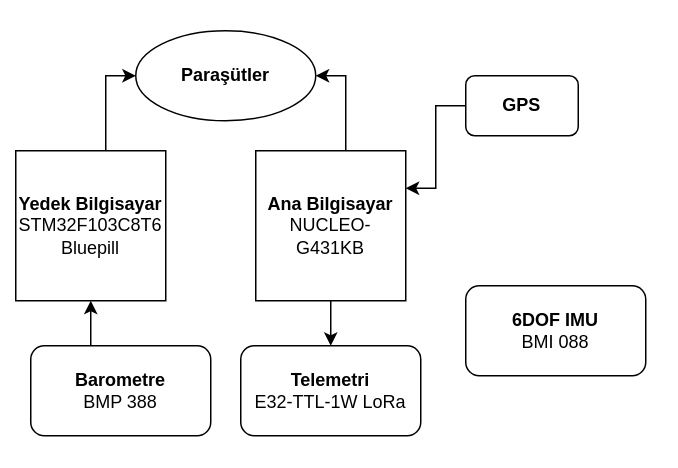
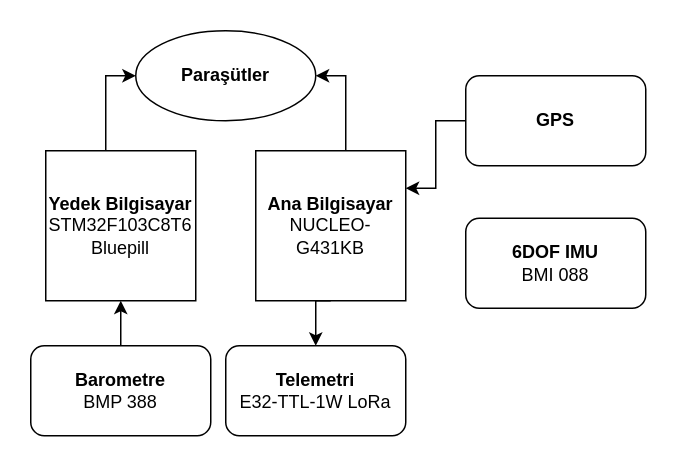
- <mxCell id="8" value="&lt;b&gt;GPS&lt;/b&gt;" style="rounded=1;whiteSpace=wrap;html=1;" parent="1" vertex="1"><mxGeometry x="310" y="50" width="75" height="40" as="geometry" /></mxCell>
+ <mxCell id="8" value="&lt;b&gt;GPS&lt;/b&gt;" style="rounded=1;whiteSpace=wrap;html=1;" parent="1" vertex="1"><mxGeometry x="310" y="50" width="120" height="60" as="geometry" /></mxCell>
- <mxCell id="3" value="&lt;b&gt;Yedek Bilgisayar&lt;br&gt;&lt;/b&gt;STM32F103C8T6 Bluepill" style="whiteSpace=wrap;html=1;aspect=fixed;direction=south;" parent="1" vertex="1"><mxGeometry x="10" y="100" width="100" height="100" as="geometry" /></mxCell>
+ <mxCell id="3" value="&lt;b&gt;Yedek Bilgisayar&lt;br&gt;&lt;/b&gt;STM32F103C8T6 Bluepill" style="whiteSpace=wrap;html=1;aspect=fixed;direction=south;" parent="1" vertex="1"><mxGeometry x="30" y="100" width="100" height="100" as="geometry" /></mxCell>
- <mxCell id="12" value="&lt;b&gt;6DOF IMU&lt;br&gt;&lt;/b&gt;BMI 088" style="rounded=1;whiteSpace=wrap;html=1;" parent="1" vertex="1"><mxGeometry x="310" y="190" width="120" height="60" as="geometry" /></mxCell>
+ <mxCell id="12" value="&lt;b&gt;6DOF IMU&lt;br&gt;&lt;/b&gt;BMI 088" style="rounded=1;whiteSpace=wrap;html=1;" parent="1" vertex="1"><mxGeometry x="310" y="145" width="120" height="60" as="geometry" /></mxCell>
- <mxCell id="9" value="&lt;b&gt;Telemetri&lt;/b&gt;&lt;br&gt;E32-TTL-1W LoRa" style="rounded=1;whiteSpace=wrap;html=1;" parent="1" vertex="1"><mxGeometry x="160" y="230" width="120" height="60" as="geometry" /></mxCell>
+ <mxCell id="9" value="&lt;b&gt;Telemetri&lt;/b&gt;&lt;br&gt;E32-TTL-1W LoRa" style="rounded=1;whiteSpace=wrap;html=1;" parent="1" vertex="1"><mxGeometry x="150" y="230" width="120" height="60" as="geometry" /></mxCell>
